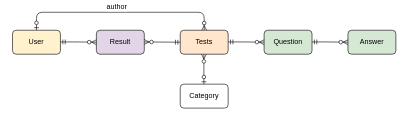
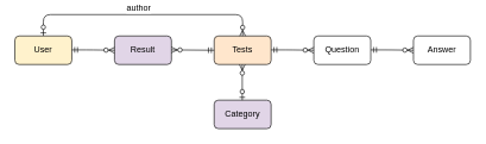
- <mxCell id="3" value="Question" style="rounded=1;whiteSpace=wrap;html=1;fillColor=#d5e8d4;" vertex="1" parent="1"><mxGeometry x="440" y="50" width="80" height="40" as="geometry" /></mxCell>
+ <mxCell id="3" value="Question" style="rounded=1;whiteSpace=wrap;html=1;" vertex="1" parent="1"><mxGeometry x="440" y="50" width="80" height="40" as="geometry" /></mxCell>
- <mxCell id="4" value="Answer" style="rounded=1;whiteSpace=wrap;html=1;fillColor=#d5e8d4;" vertex="1" parent="1"><mxGeometry x="580" y="50" width="80" height="40" as="geometry" /></mxCell>
+ <mxCell id="4" value="Answer" style="rounded=1;whiteSpace=wrap;html=1;" vertex="1" parent="1"><mxGeometry x="580" y="50" width="80" height="40" as="geometry" /></mxCell>
- <mxCell id="7" value="&lt;span&gt;Category&lt;/span&gt;" style="rounded=1;whiteSpace=wrap;html=1;" vertex="1" parent="1"><mxGeometry x="300" y="140" width="80" height="40" as="geometry" /></mxCell>
+ <mxCell id="7" value="&lt;span&gt;Category&lt;/span&gt;" style="rounded=1;whiteSpace=wrap;html=1;fillColor=#e1d5e7;" vertex="1" parent="1"><mxGeometry x="300" y="140" width="80" height="40" as="geometry" /></mxCell>
